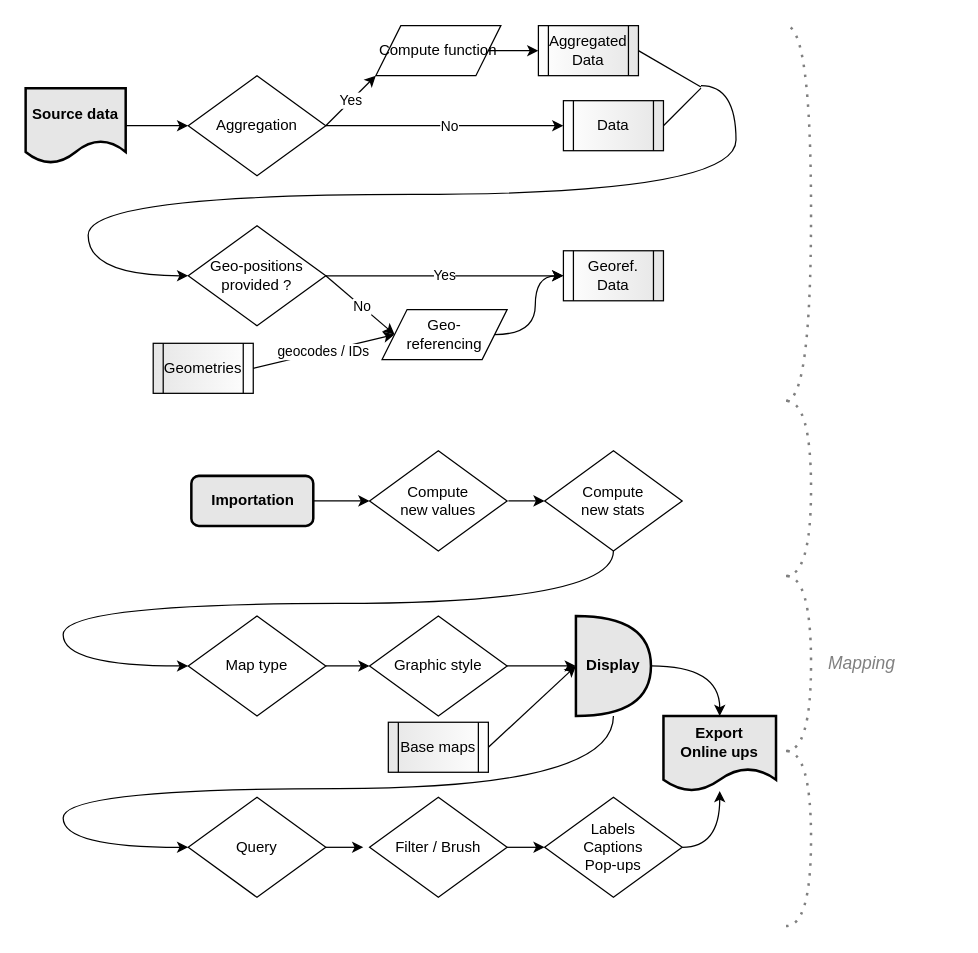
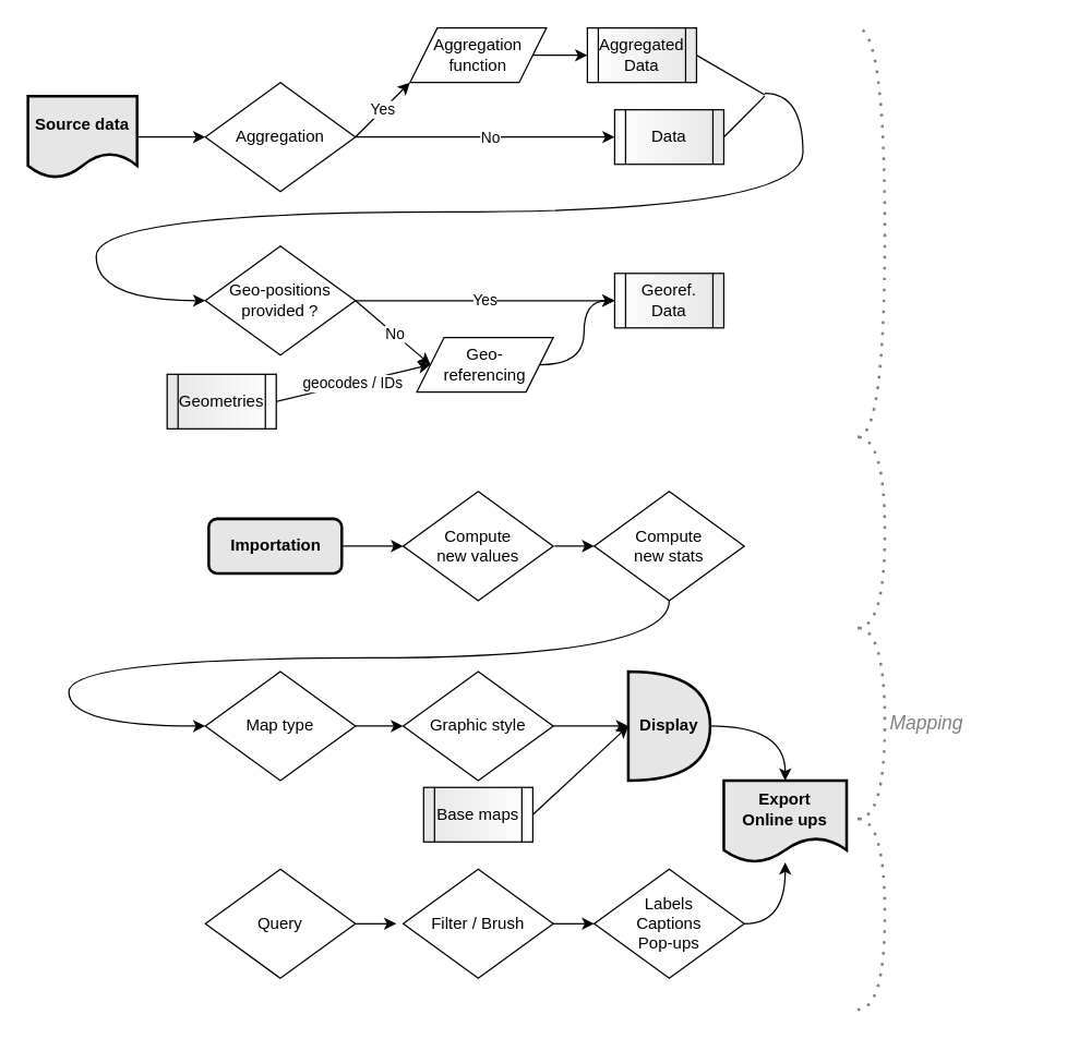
- <mxCell id="6" value="Compute function" style="shape=parallelogram;perimeter=parallelogramPerimeter;whiteSpace=wrap;html=1;fixedSize=1;sketch=0;" parent="1" vertex="1"><mxGeometry x="300" y="20" width="100" height="40" as="geometry" /></mxCell>
+ <mxCell id="6" value="Aggregation function" style="shape=parallelogram;perimeter=parallelogramPerimeter;whiteSpace=wrap;html=1;fixedSize=1;sketch=0;" parent="1" vertex="1"><mxGeometry x="300" y="20" width="100" height="40" as="geometry" /></mxCell>
- <mxCell id="47" value="Mapping" style="text;html=1;strokeColor=none;align=left;verticalAlign=middle;whiteSpace=wrap;rounded=0;sketch=0;fontColor=#808080;fontStyle=2;fontSize=14;" parent="1" vertex="1"><mxGeometry x="660" y="520" width="100" height="20" as="geometry" /></mxCell>
+ <mxCell id="47" value="Mapping" style="text;html=1;strokeColor=none;align=left;verticalAlign=middle;whiteSpace=wrap;rounded=0;sketch=0;fontColor=#808080;fontStyle=2;fontSize=14;" parent="1" vertex="1"><mxGeometry x="650" y="520" width="100" height="20" as="geometry" /></mxCell>
- <mxCell id="37" value="" style="endArrow=classic;html=1;entryX=0;entryY=0.5;entryDx=0;entryDy=0;edgeStyle=orthogonalEdgeStyle;curved=1;" parent="1" source="33" target="38" edge="1"><mxGeometry width="50" height="50" relative="1" as="geometry"><mxPoint x="490" y="585" as="sourcePoint" /><mxPoint x="150" y="690" as="targetPoint" /><Array as="points"><mxPoint x="490" y="630" /><mxPoint x="50" y="630" /><mxPoint x="50" y="677" /></Array></mxGeometry></mxCell>
